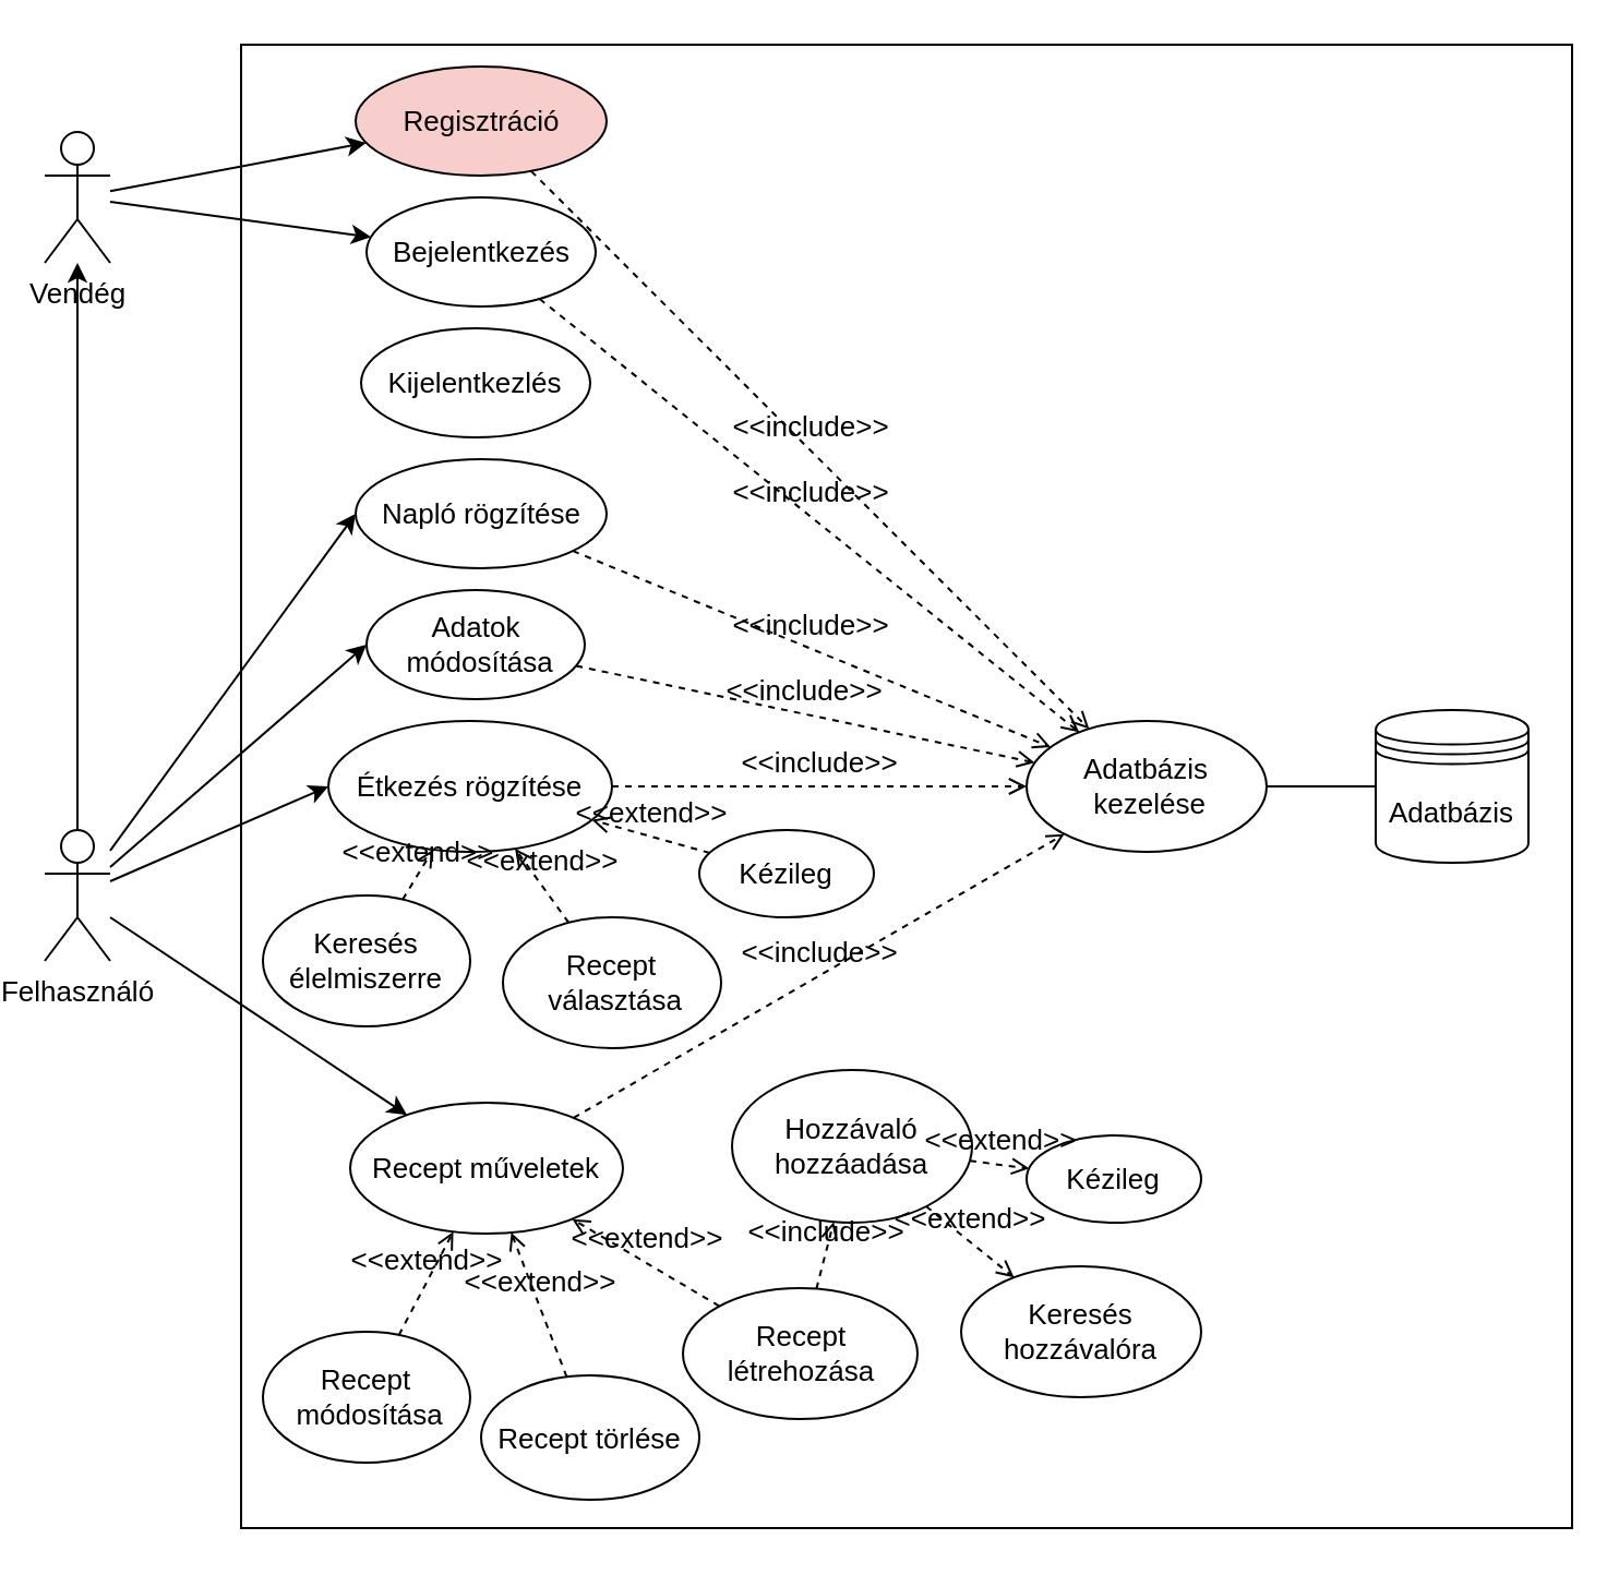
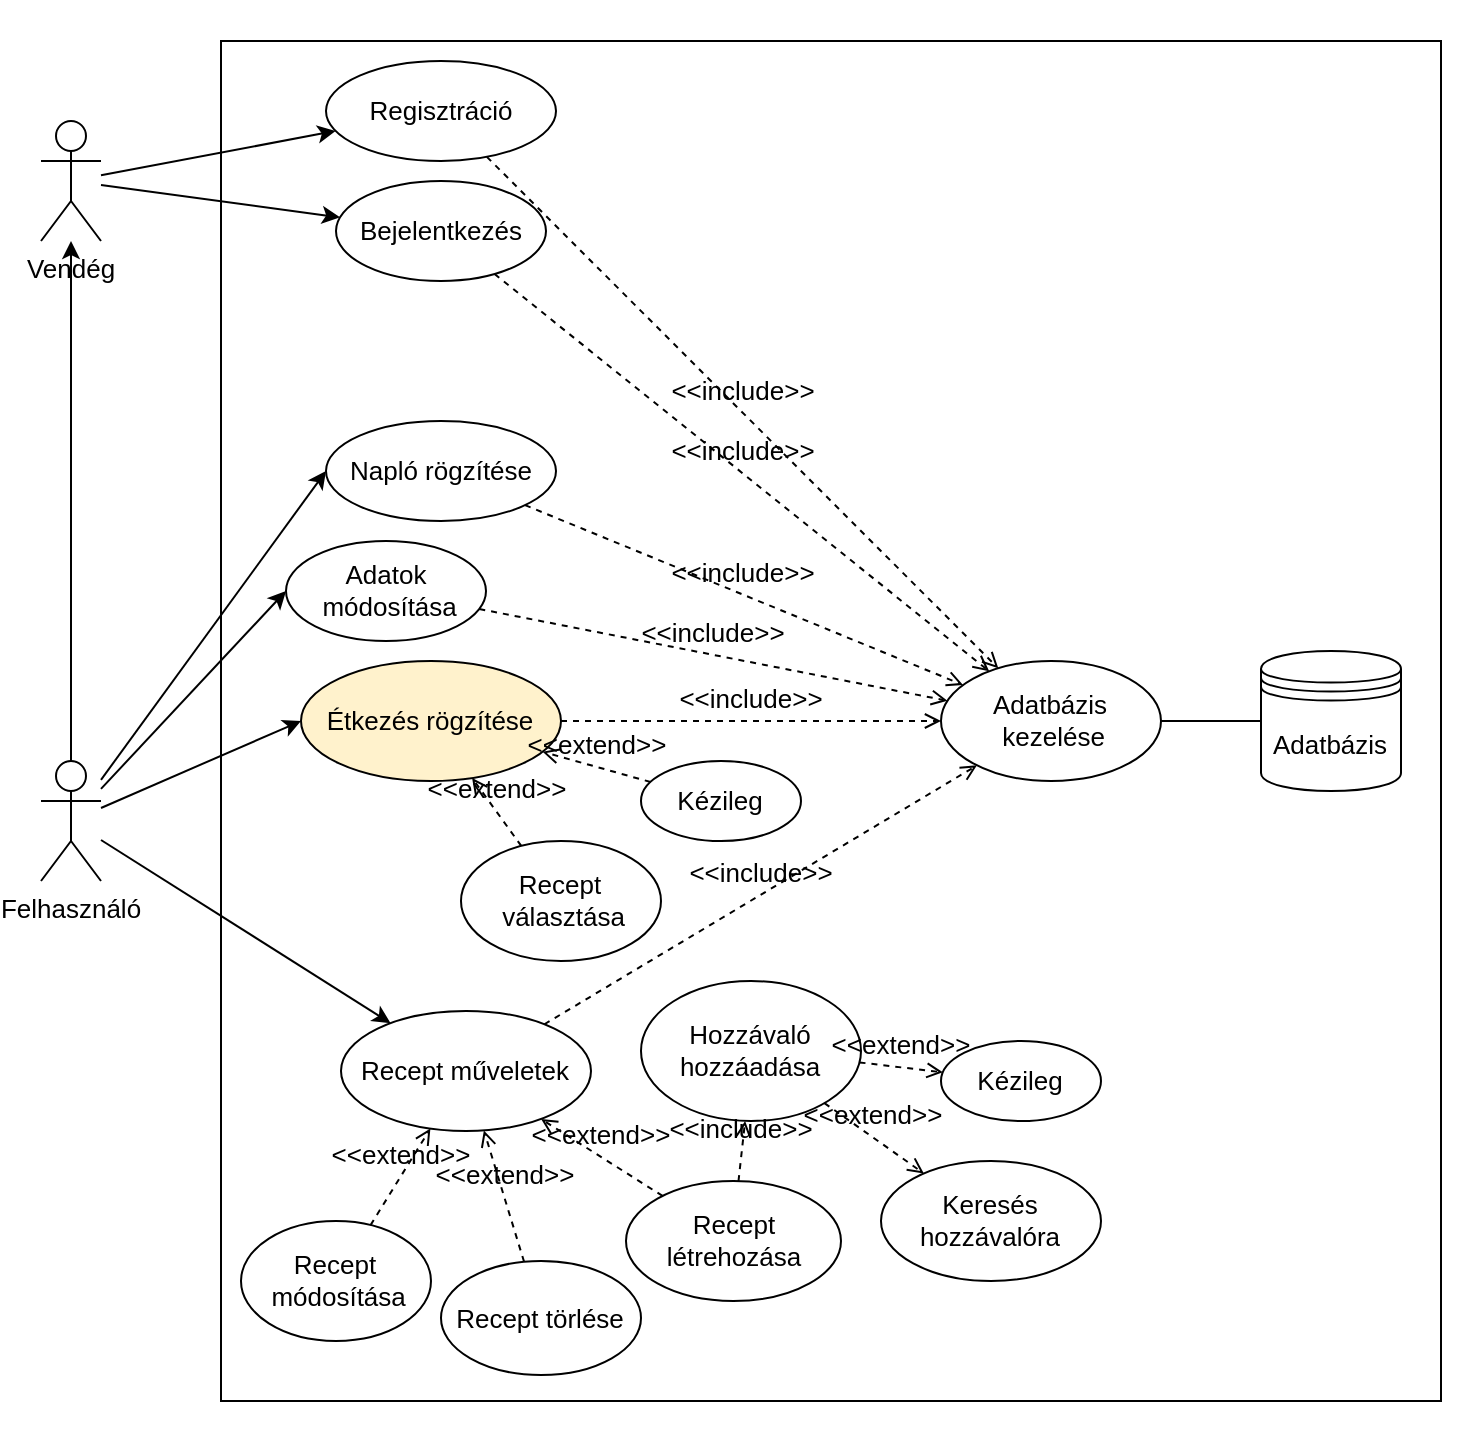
- <mxCell id="9" value="Regisztráció" style="ellipse;whiteSpace=wrap;html=1;fontSize=13;fillColor=#f8cecc;" parent="1" vertex="1"><mxGeometry x="162.5" y="30" width="115" height="50" as="geometry" /></mxCell>
+ <mxCell id="9" value="Regisztráció" style="ellipse;whiteSpace=wrap;html=1;fontSize=13;" parent="1" vertex="1"><mxGeometry x="162.5" y="30" width="115" height="50" as="geometry" /></mxCell>
- <mxCell id="14" value="Kijelentkezlés" style="ellipse;whiteSpace=wrap;html=1;fontSize=13;" vertex="1" parent="1"><mxGeometry x="165" y="150" width="105" height="50" as="geometry" /></mxCell>
- <mxCell id="16" value="Adatok&lt;br style=&quot;font-size: 13px;&quot;&gt;&amp;nbsp;módosítása" style="ellipse;whiteSpace=wrap;html=1;fontSize=13;" vertex="1" parent="1"><mxGeometry x="167.5" y="270" width="100" height="50" as="geometry" /></mxCell>
+ <mxCell id="16" value="Adatok&lt;br style=&quot;font-size: 13px;&quot;&gt;&amp;nbsp;módosítása" style="ellipse;whiteSpace=wrap;html=1;fontSize=13;" vertex="1" parent="1"><mxGeometry x="142.5" y="270" width="100" height="50" as="geometry" /></mxCell>
- <mxCell id="17" value="Étkezés rögzítése" style="ellipse;whiteSpace=wrap;html=1;fontSize=13;" vertex="1" parent="1"><mxGeometry x="150" y="330" width="130" height="60" as="geometry" /></mxCell>
+ <mxCell id="17" value="Étkezés rögzítése" style="ellipse;whiteSpace=wrap;html=1;fontSize=13;fillColor=#fff2cc;" vertex="1" parent="1"><mxGeometry x="150" y="330" width="130" height="60" as="geometry" /></mxCell>
- <mxCell id="22" value="&amp;lt;&amp;lt;extend&amp;gt;&amp;gt;" style="html=1;verticalAlign=bottom;labelBackgroundColor=none;endArrow=open;endFill=0;dashed=1;rounded=0;fontSize=13;" edge="1" parent="1" source="20" target="17"><mxGeometry width="160" relative="1" as="geometry"><mxPoint x="346.215" y="404.792" as="sourcePoint" /><mxPoint x="263.8" y="465.213" as="targetPoint" /></mxGeometry></mxCell>
- <mxCell id="20" value="Keresés&lt;br style=&quot;font-size: 13px;&quot;&gt;élelmiszerre" style="ellipse;whiteSpace=wrap;html=1;fontSize=13;" vertex="1" parent="1"><mxGeometry x="120" y="410" width="95" height="60" as="geometry" /></mxCell>
- <mxCell id="25" value="Hozzávaló&lt;br style=&quot;font-size: 13px;&quot;&gt;hozzáadása" style="ellipse;whiteSpace=wrap;html=1;fontSize=13;" vertex="1" parent="1"><mxGeometry x="335" y="490" width="110" height="70" as="geometry" /></mxCell>
+ <mxCell id="25" value="Hozzávaló&lt;br style=&quot;font-size: 13px;&quot;&gt;hozzáadása" style="ellipse;whiteSpace=wrap;html=1;fontSize=13;" vertex="1" parent="1"><mxGeometry x="320" y="490" width="110" height="70" as="geometry" /></mxCell>
- <mxCell id="24" value="Recept műveletek" style="ellipse;whiteSpace=wrap;html=1;fontSize=13;" vertex="1" parent="1"><mxGeometry x="160" y="505" width="125" height="60" as="geometry" /></mxCell>
+ <mxCell id="24" value="Recept műveletek" style="ellipse;whiteSpace=wrap;html=1;fontSize=13;" vertex="1" parent="1"><mxGeometry x="170" y="505" width="125" height="60" as="geometry" /></mxCell>
